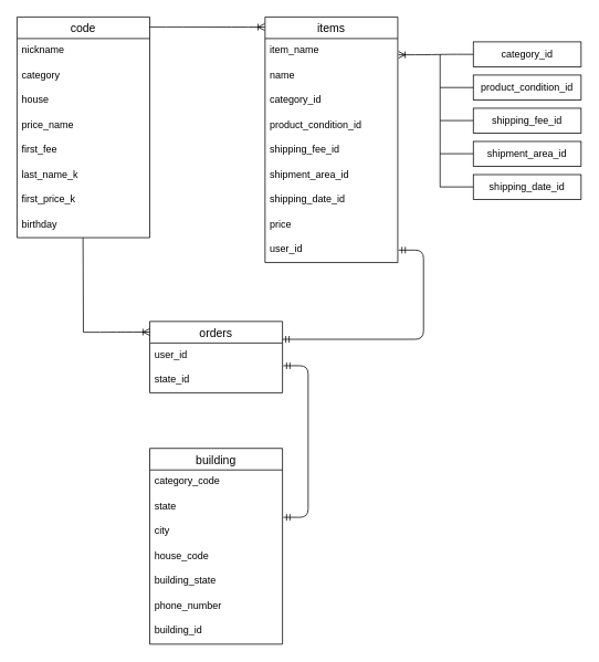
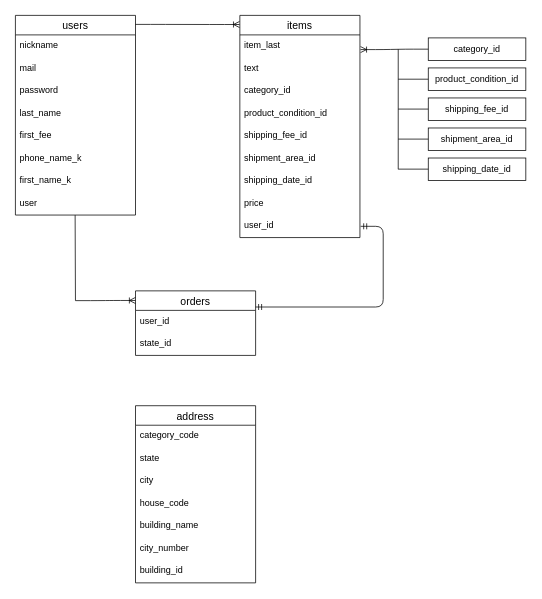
- <mxCell id="2" value="code" style="swimlane;fontStyle=0;childLayout=stackLayout;horizontal=1;startSize=26;horizontalStack=0;resizeParent=1;resizeParentMax=0;resizeLast=0;collapsible=1;marginBottom=0;align=center;fontSize=14;" vertex="1" parent="1"><mxGeometry x="20" y="20" width="160" height="266" as="geometry" /></mxCell>
+ <mxCell id="2" value="users" style="swimlane;fontStyle=0;childLayout=stackLayout;horizontal=1;startSize=26;horizontalStack=0;resizeParent=1;resizeParentMax=0;resizeLast=0;collapsible=1;marginBottom=0;align=center;fontSize=14;" vertex="1" parent="1"><mxGeometry x="20" y="20" width="160" height="266" as="geometry" /></mxCell>
- <mxCell id="12" value="item_name" style="text;strokeColor=none;fillColor=none;spacingLeft=4;spacingRight=4;overflow=hidden;rotatable=0;points=[[0,0.5],[1,0.5]];portConstraint=eastwest;fontSize=12;" vertex="1" parent="11"><mxGeometry y="26" width="160" height="30" as="geometry" /></mxCell>
+ <mxCell id="12" value="item_last" style="text;strokeColor=none;fillColor=none;spacingLeft=4;spacingRight=4;overflow=hidden;rotatable=0;points=[[0,0.5],[1,0.5]];portConstraint=eastwest;fontSize=12;" vertex="1" parent="11"><mxGeometry y="26" width="160" height="30" as="geometry" /></mxCell>
- <mxCell id="4" value="category" style="text;strokeColor=none;fillColor=none;spacingLeft=4;spacingRight=4;overflow=hidden;rotatable=0;points=[[0,0.5],[1,0.5]];portConstraint=eastwest;fontSize=12;" vertex="1" parent="2"><mxGeometry y="56" width="160" height="30" as="geometry" /></mxCell>
+ <mxCell id="4" value="mail" style="text;strokeColor=none;fillColor=none;spacingLeft=4;spacingRight=4;overflow=hidden;rotatable=0;points=[[0,0.5],[1,0.5]];portConstraint=eastwest;fontSize=12;" vertex="1" parent="2"><mxGeometry y="56" width="160" height="30" as="geometry" /></mxCell>
- <mxCell id="13" value="name" style="text;strokeColor=none;fillColor=none;spacingLeft=4;spacingRight=4;overflow=hidden;rotatable=0;points=[[0,0.5],[1,0.5]];portConstraint=eastwest;fontSize=12;" vertex="1" parent="11"><mxGeometry y="56" width="160" height="30" as="geometry" /></mxCell>
+ <mxCell id="13" value="text" style="text;strokeColor=none;fillColor=none;spacingLeft=4;spacingRight=4;overflow=hidden;rotatable=0;points=[[0,0.5],[1,0.5]];portConstraint=eastwest;fontSize=12;" vertex="1" parent="11"><mxGeometry y="56" width="160" height="30" as="geometry" /></mxCell>
- <mxCell id="5" value="house" style="text;strokeColor=none;fillColor=none;spacingLeft=4;spacingRight=4;overflow=hidden;rotatable=0;points=[[0,0.5],[1,0.5]];portConstraint=eastwest;fontSize=12;" vertex="1" parent="2"><mxGeometry y="86" width="160" height="30" as="geometry" /></mxCell>
+ <mxCell id="5" value="password" style="text;strokeColor=none;fillColor=none;spacingLeft=4;spacingRight=4;overflow=hidden;rotatable=0;points=[[0,0.5],[1,0.5]];portConstraint=eastwest;fontSize=12;" vertex="1" parent="2"><mxGeometry y="86" width="160" height="30" as="geometry" /></mxCell>
- <mxCell id="6" value="price_name" style="text;strokeColor=none;fillColor=none;spacingLeft=4;spacingRight=4;overflow=hidden;rotatable=0;points=[[0,0.5],[1,0.5]];portConstraint=eastwest;fontSize=12;" vertex="1" parent="2"><mxGeometry y="116" width="160" height="30" as="geometry" /></mxCell>
+ <mxCell id="6" value="last_name" style="text;strokeColor=none;fillColor=none;spacingLeft=4;spacingRight=4;overflow=hidden;rotatable=0;points=[[0,0.5],[1,0.5]];portConstraint=eastwest;fontSize=12;" vertex="1" parent="2"><mxGeometry y="116" width="160" height="30" as="geometry" /></mxCell>
- <mxCell id="8" value="last_name_k" style="text;strokeColor=none;fillColor=none;spacingLeft=4;spacingRight=4;overflow=hidden;rotatable=0;points=[[0,0.5],[1,0.5]];portConstraint=eastwest;fontSize=12;" vertex="1" parent="2"><mxGeometry y="176" width="160" height="30" as="geometry" /></mxCell>
+ <mxCell id="8" value="phone_name_k" style="text;strokeColor=none;fillColor=none;spacingLeft=4;spacingRight=4;overflow=hidden;rotatable=0;points=[[0,0.5],[1,0.5]];portConstraint=eastwest;fontSize=12;" vertex="1" parent="2"><mxGeometry y="176" width="160" height="30" as="geometry" /></mxCell>
- <mxCell id="9" value="first_price_k" style="text;strokeColor=none;fillColor=none;spacingLeft=4;spacingRight=4;overflow=hidden;rotatable=0;points=[[0,0.5],[1,0.5]];portConstraint=eastwest;fontSize=12;" vertex="1" parent="2"><mxGeometry y="206" width="160" height="30" as="geometry" /></mxCell>
+ <mxCell id="9" value="first_name_k" style="text;strokeColor=none;fillColor=none;spacingLeft=4;spacingRight=4;overflow=hidden;rotatable=0;points=[[0,0.5],[1,0.5]];portConstraint=eastwest;fontSize=12;" vertex="1" parent="2"><mxGeometry y="206" width="160" height="30" as="geometry" /></mxCell>
- <mxCell id="10" value="birthday" style="text;strokeColor=none;fillColor=none;spacingLeft=4;spacingRight=4;overflow=hidden;rotatable=0;points=[[0,0.5],[1,0.5]];portConstraint=eastwest;fontSize=12;" vertex="1" parent="2"><mxGeometry y="236" width="160" height="30" as="geometry" /></mxCell>
+ <mxCell id="10" value="user" style="text;strokeColor=none;fillColor=none;spacingLeft=4;spacingRight=4;overflow=hidden;rotatable=0;points=[[0,0.5],[1,0.5]];portConstraint=eastwest;fontSize=12;" vertex="1" parent="2"><mxGeometry y="236" width="160" height="30" as="geometry" /></mxCell>
- <mxCell id="43" value="" style="edgeStyle=entityRelationEdgeStyle;fontSize=12;html=1;endArrow=ERmandOne;startArrow=ERmandOne;exitX=1.006;exitY=-0.087;exitDx=0;exitDy=0;exitPerimeter=0;entryX=1.006;entryY=-0.097;entryDx=0;entryDy=0;entryPerimeter=0;" edge="1" parent="1" source="23" target="27"><mxGeometry width="100" height="100" relative="1" as="geometry"><mxPoint x="340" y="390" as="sourcePoint" /><mxPoint x="440" y="290" as="targetPoint" /></mxGeometry></mxCell>
- <mxCell id="24" value="building" style="swimlane;fontStyle=0;childLayout=stackLayout;horizontal=1;startSize=26;horizontalStack=0;resizeParent=1;resizeParentMax=0;resizeLast=0;collapsible=1;marginBottom=0;align=center;fontSize=14;" vertex="1" parent="1"><mxGeometry x="180" y="540" width="160" height="236" as="geometry" /></mxCell>
+ <mxCell id="24" value="address" style="swimlane;fontStyle=0;childLayout=stackLayout;horizontal=1;startSize=26;horizontalStack=0;resizeParent=1;resizeParentMax=0;resizeLast=0;collapsible=1;marginBottom=0;align=center;fontSize=14;" vertex="1" parent="1"><mxGeometry x="180" y="540" width="160" height="236" as="geometry" /></mxCell>
- <mxCell id="29" value="building_state" style="text;strokeColor=none;fillColor=none;spacingLeft=4;spacingRight=4;overflow=hidden;rotatable=0;points=[[0,0.5],[1,0.5]];portConstraint=eastwest;fontSize=12;" vertex="1" parent="24"><mxGeometry y="146" width="160" height="30" as="geometry" /></mxCell>
+ <mxCell id="29" value="building_name" style="text;strokeColor=none;fillColor=none;spacingLeft=4;spacingRight=4;overflow=hidden;rotatable=0;points=[[0,0.5],[1,0.5]];portConstraint=eastwest;fontSize=12;" vertex="1" parent="24"><mxGeometry y="146" width="160" height="30" as="geometry" /></mxCell>
- <mxCell id="30" value="phone_number" style="text;strokeColor=none;fillColor=none;spacingLeft=4;spacingRight=4;overflow=hidden;rotatable=0;points=[[0,0.5],[1,0.5]];portConstraint=eastwest;fontSize=12;" vertex="1" parent="24"><mxGeometry y="176" width="160" height="30" as="geometry" /></mxCell>
+ <mxCell id="30" value="city_number" style="text;strokeColor=none;fillColor=none;spacingLeft=4;spacingRight=4;overflow=hidden;rotatable=0;points=[[0,0.5],[1,0.5]];portConstraint=eastwest;fontSize=12;" vertex="1" parent="24"><mxGeometry y="176" width="160" height="30" as="geometry" /></mxCell>
